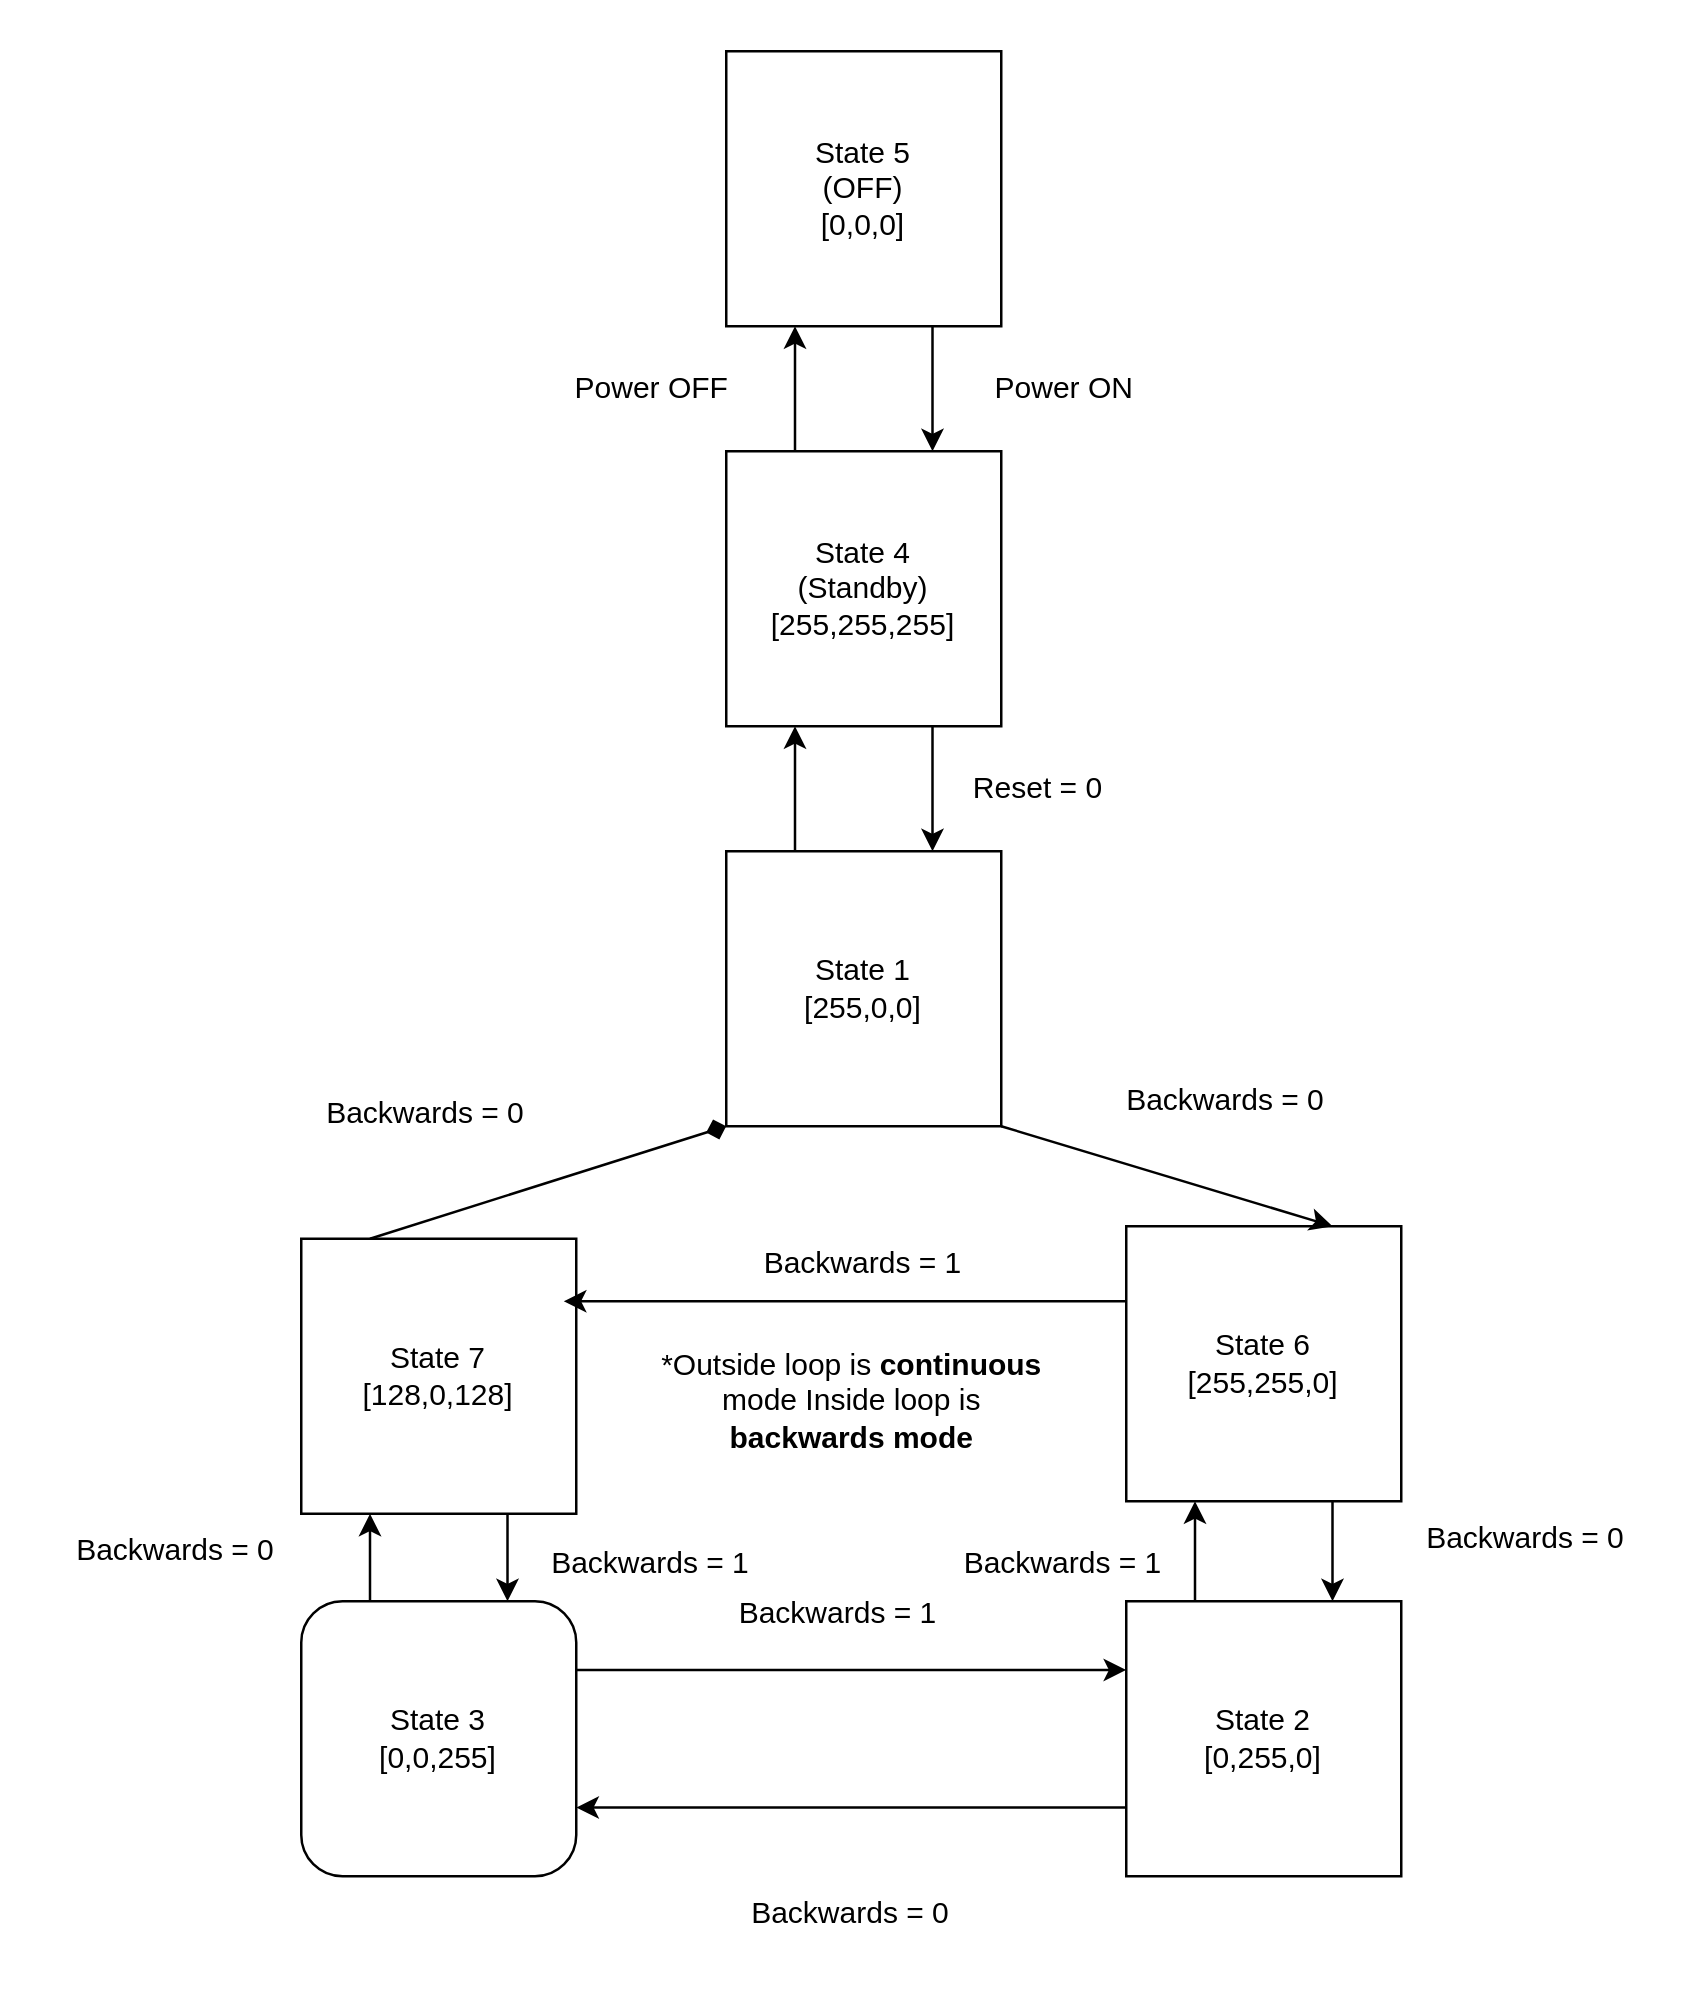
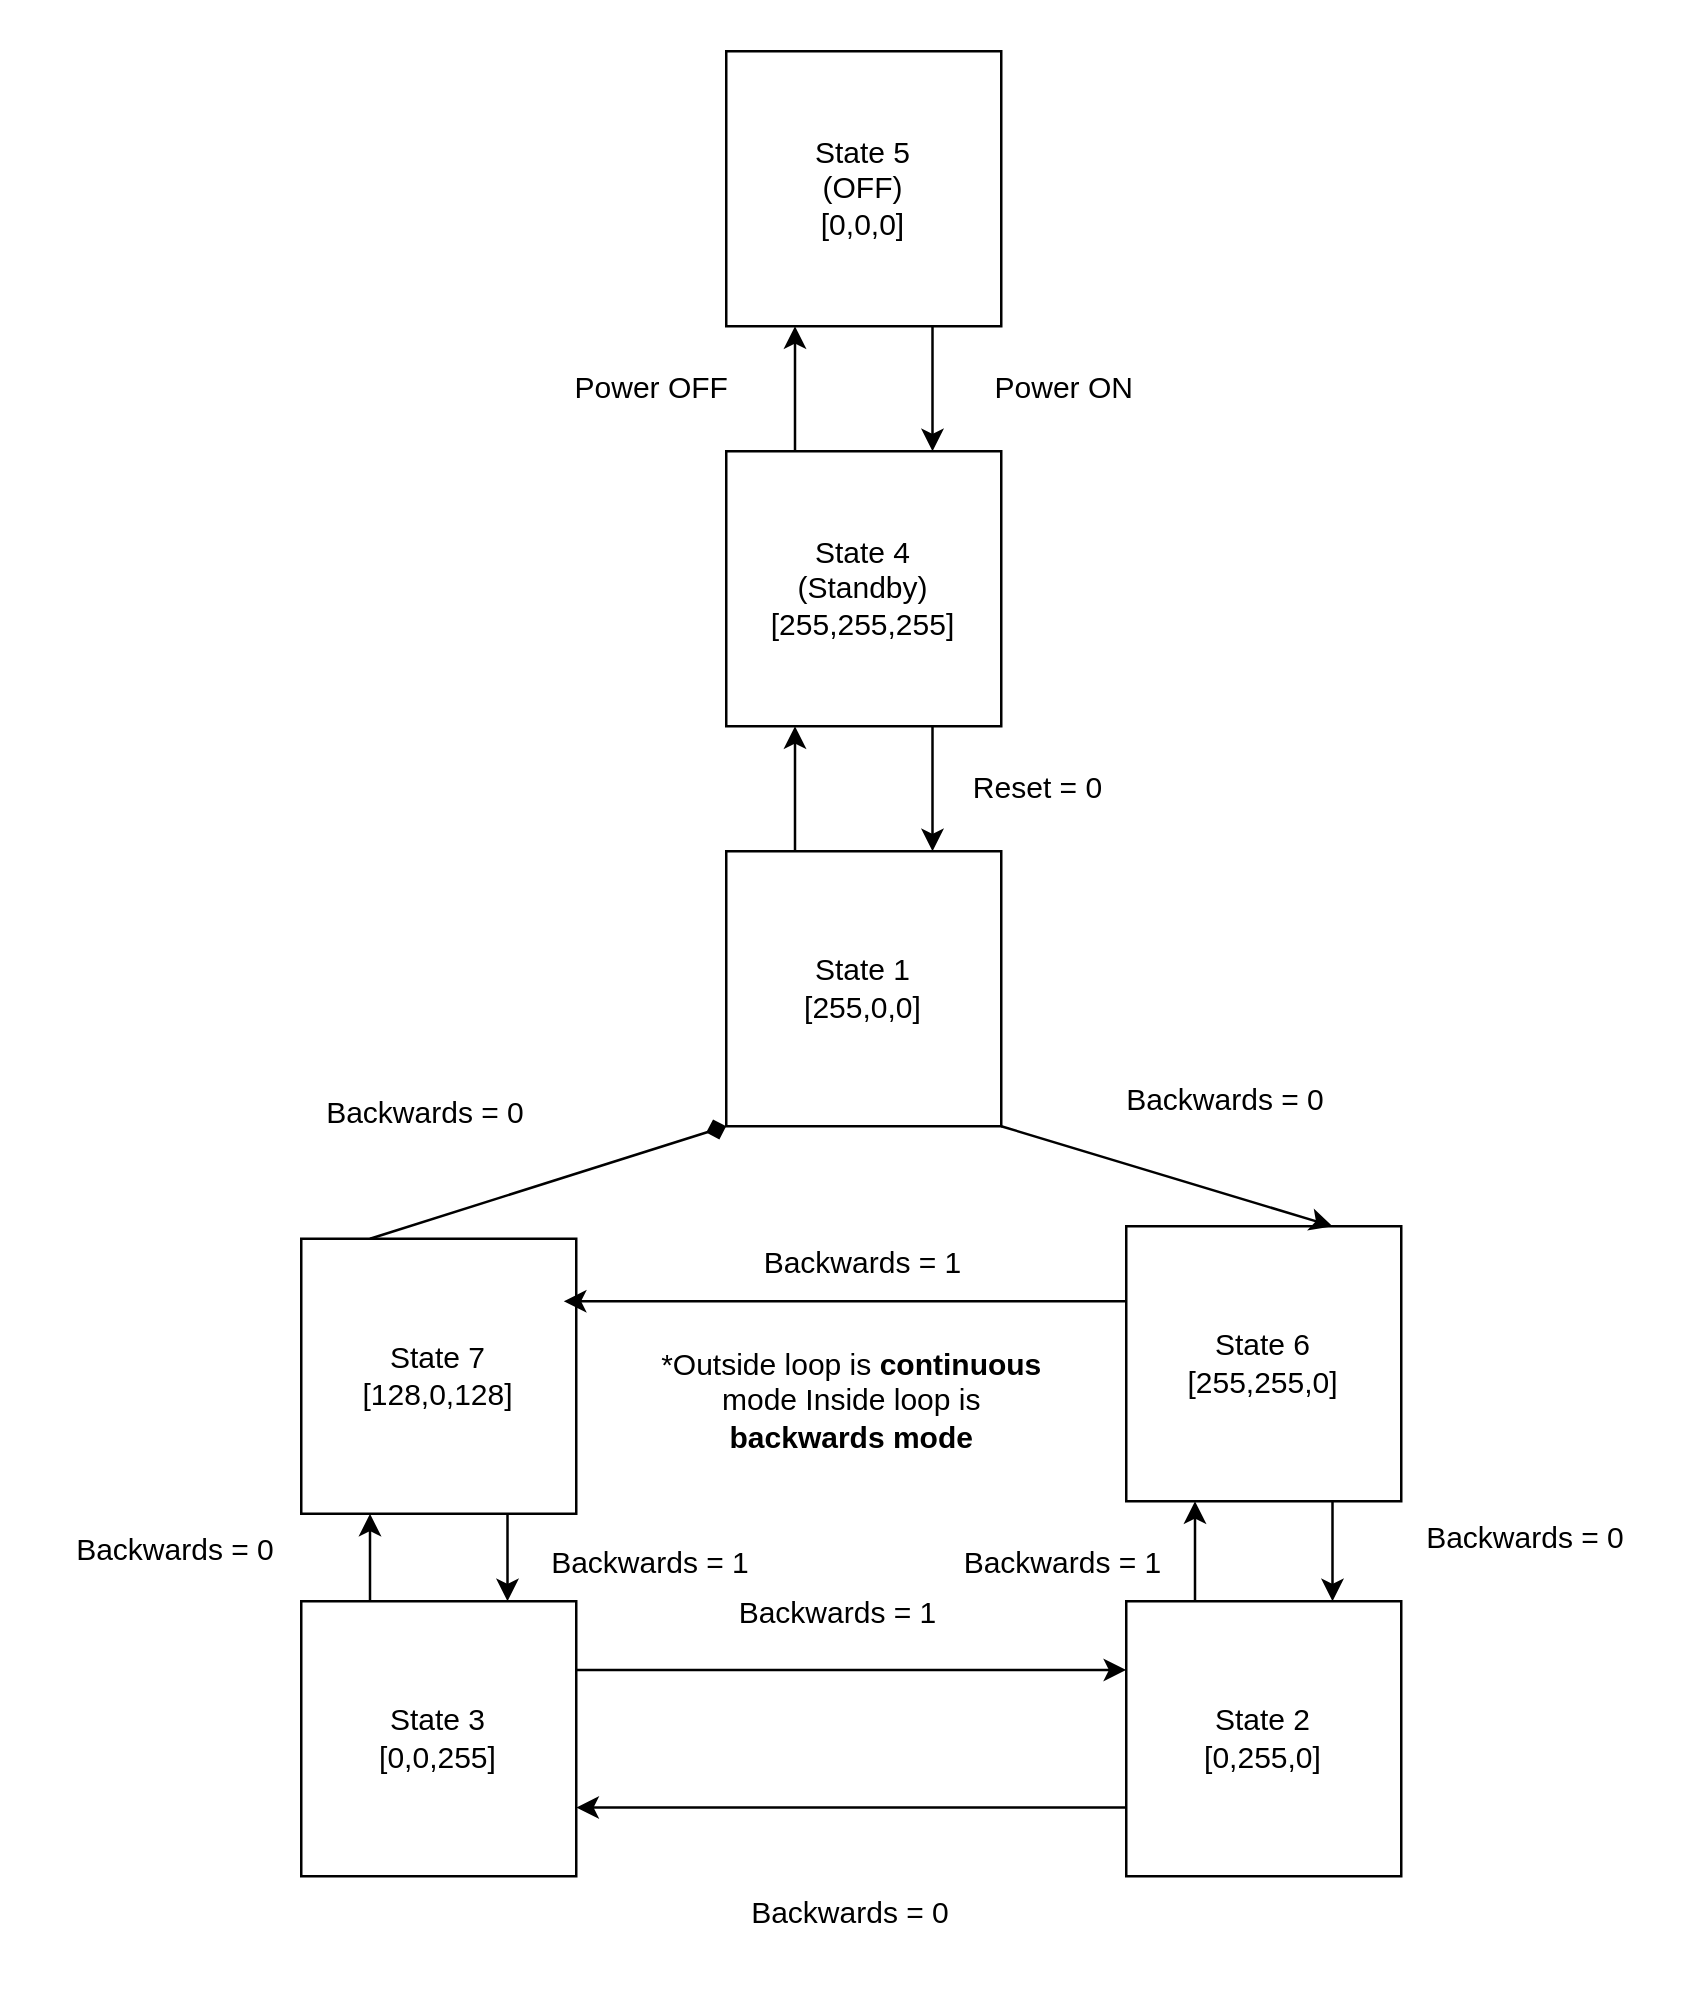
- <mxCell id="8" value="State 3&lt;br&gt;[0,0,255]" style="whiteSpace=wrap;html=1;aspect=fixed;rounded=1;" parent="1" vertex="1"><mxGeometry x="120" y="640" width="110" height="110" as="geometry" /></mxCell>
+ <mxCell id="8" value="State 3&lt;br&gt;[0,0,255]" style="whiteSpace=wrap;html=1;aspect=fixed;" parent="1" vertex="1"><mxGeometry x="120" y="640" width="110" height="110" as="geometry" /></mxCell>
